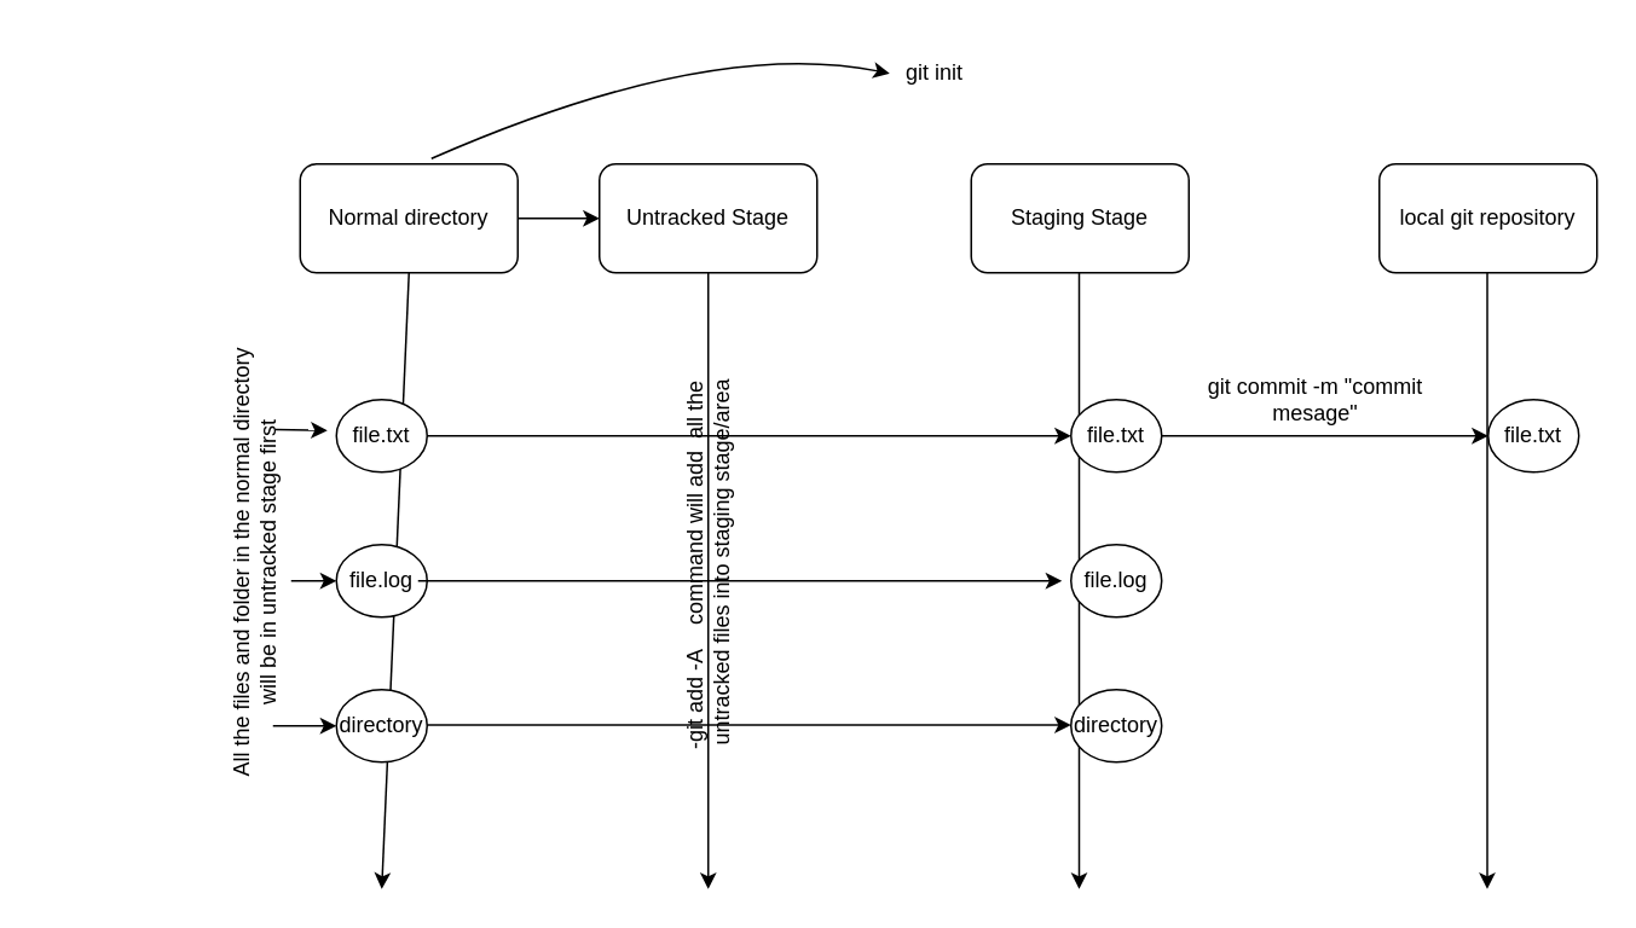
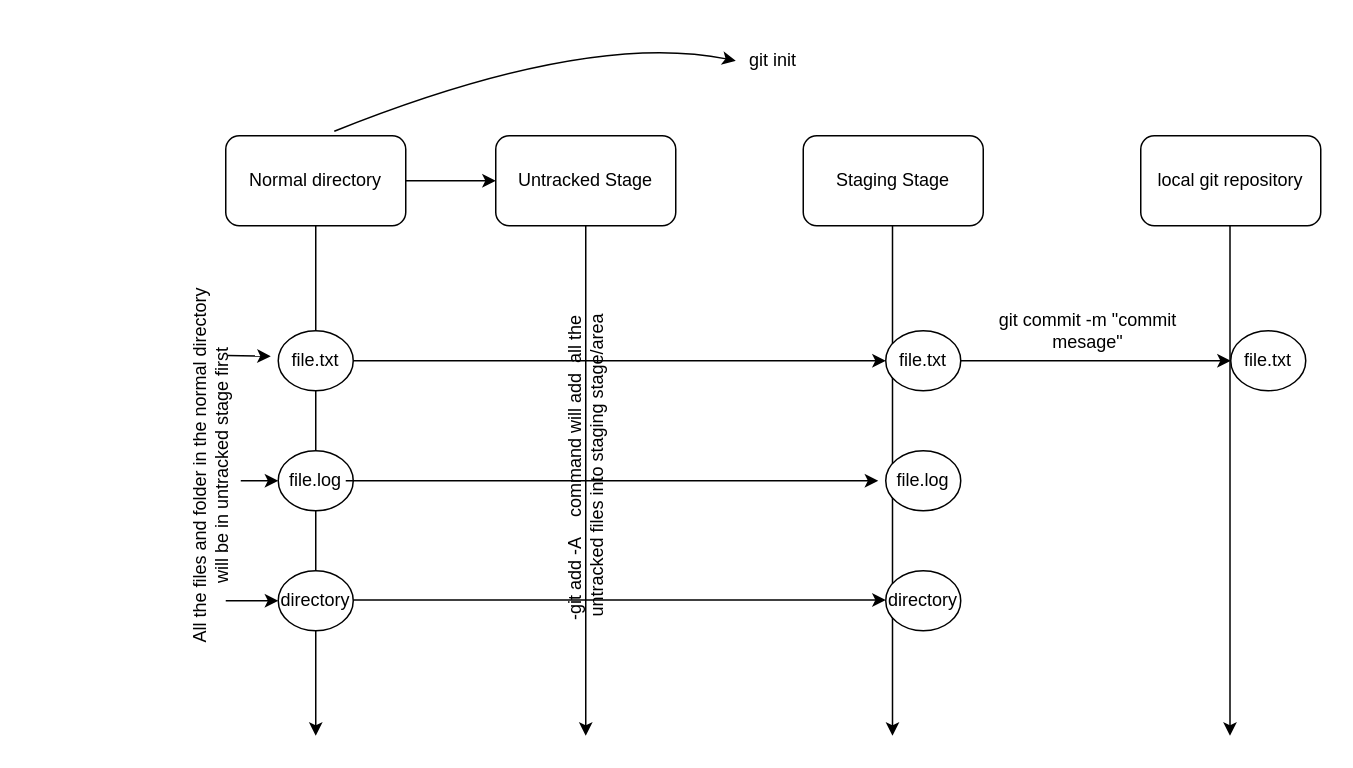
- <mxCell id="2" value="Normal directory" style="rounded=1;whiteSpace=wrap;html=1;" vertex="1" parent="1"><mxGeometry x="165" y="90" width="120" height="60" as="geometry" /></mxCell>
+ <mxCell id="2" value="Normal directory" style="rounded=1;whiteSpace=wrap;html=1;" vertex="1" parent="1"><mxGeometry x="150" y="90" width="120" height="60" as="geometry" /></mxCell>
